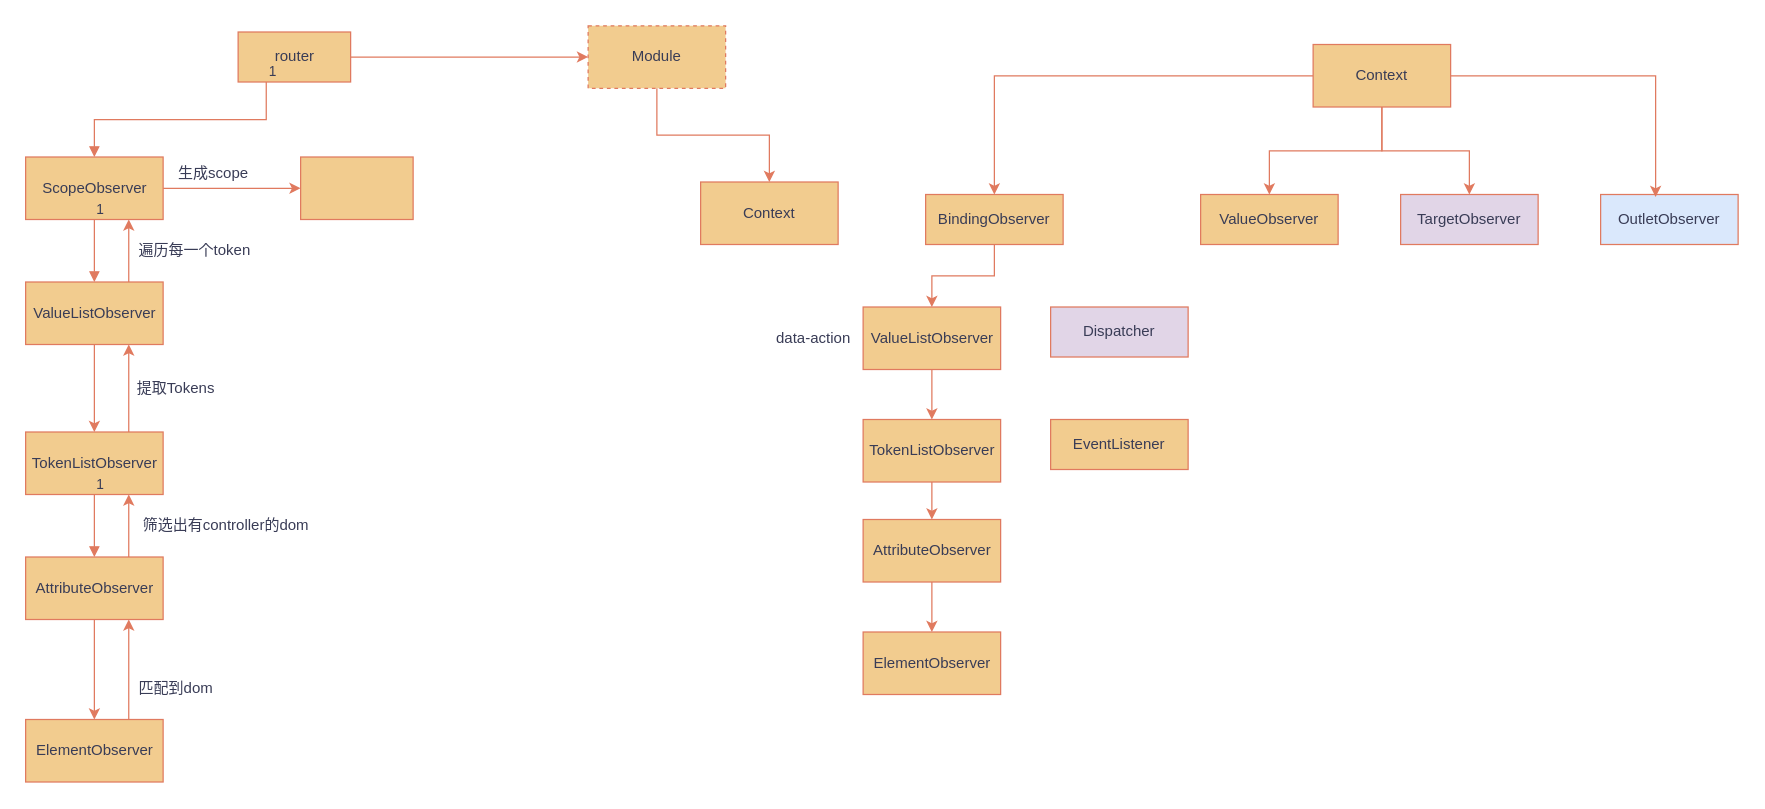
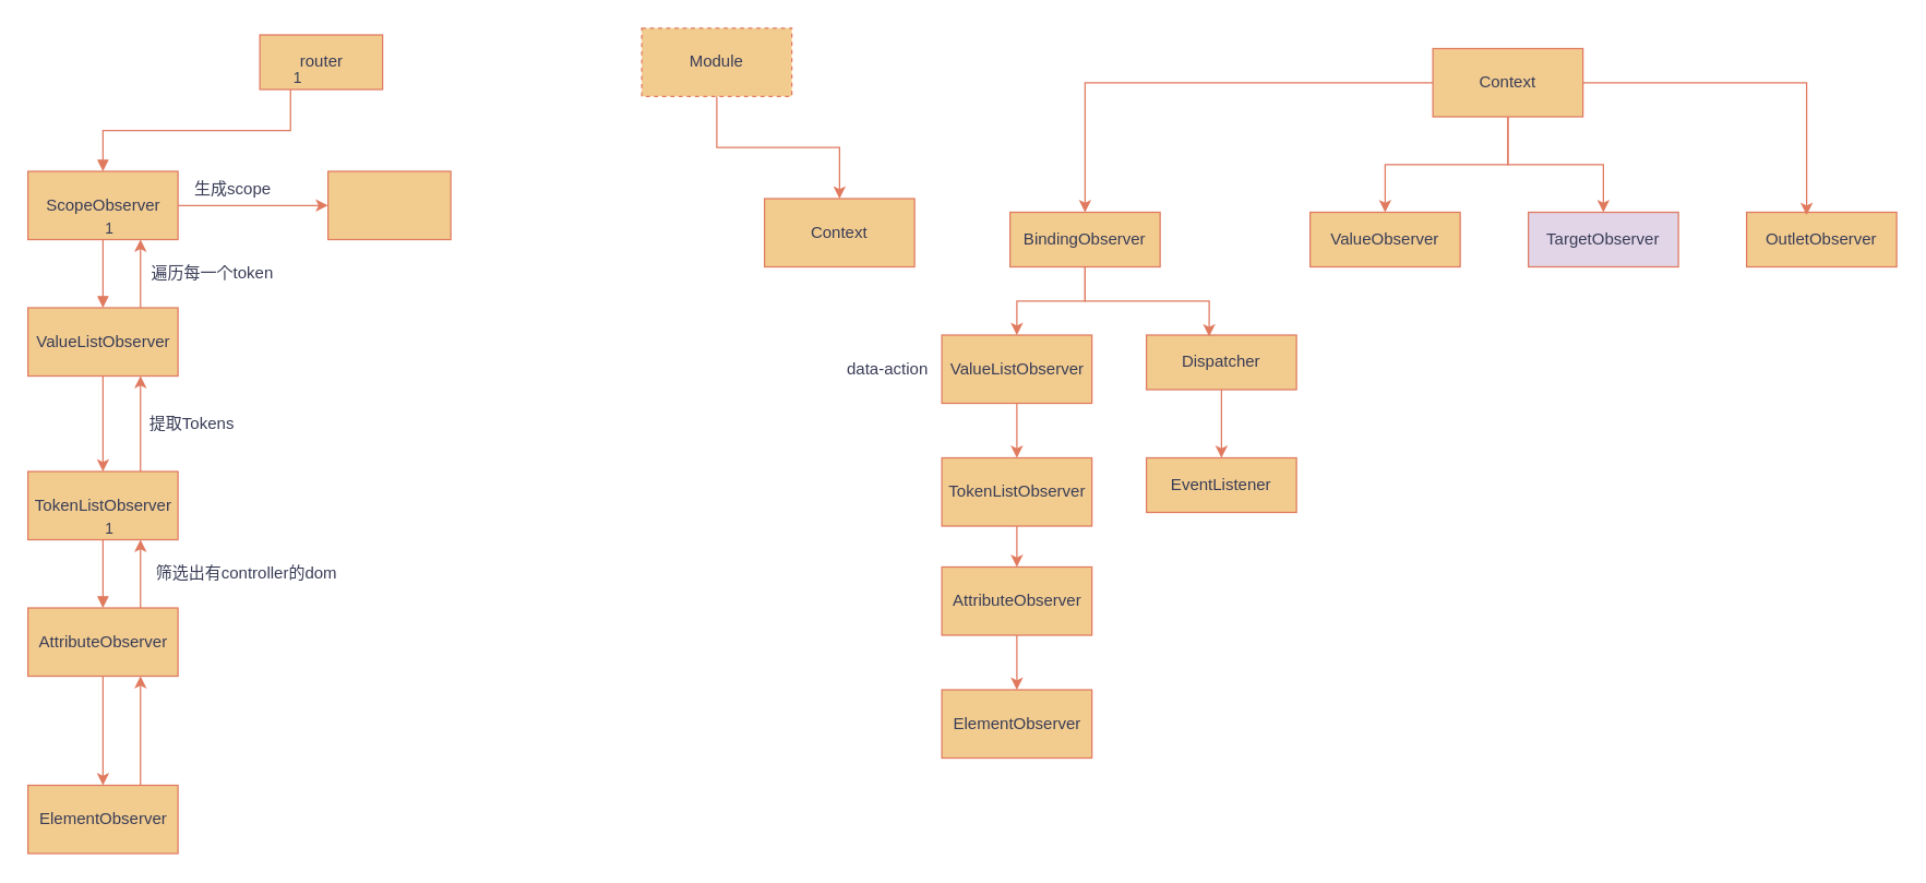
- <mxCell id="3" value="" style="edgeStyle=orthogonalEdgeStyle;orthogonalLoop=1;jettySize=auto;html=1;labelBackgroundColor=none;strokeColor=#E07A5F;fontColor=default;" parent="2" source="4" target="24" edge="1"><mxGeometry relative="1" as="geometry" /></mxCell>
- <mxCell id="33" value="OutletObserver" style="html=1;whiteSpace=wrap;labelBackgroundColor=none;fillColor=#dae8fc;strokeColor=#E07A5F;fontColor=#393C56;" parent="2" vertex="1"><mxGeometry x="1280" y="155" width="110" height="40" as="geometry" /></mxCell>
+ <mxCell id="33" value="OutletObserver" style="html=1;whiteSpace=wrap;labelBackgroundColor=none;fillColor=#F2CC8F;strokeColor=#E07A5F;fontColor=#393C56;" parent="2" vertex="1"><mxGeometry x="1280" y="155" width="110" height="40" as="geometry" /></mxCell>
+ <mxCell id="44" style="edgeStyle=orthogonalEdgeStyle;rounded=0;orthogonalLoop=1;jettySize=auto;html=1;entryX=0.418;entryY=0.025;entryDx=0;entryDy=0;entryPerimeter=0;strokeColor=#E07A5F;fontColor=#393C56;fillColor=#F2CC8F;" edge="1" parent="2" source="30" target="43"><mxGeometry relative="1" as="geometry" /></mxCell>
- <mxCell id="43" value="Dispatcher" style="html=1;whiteSpace=wrap;labelBackgroundColor=none;fillColor=#e1d5e7;strokeColor=#E07A5F;fontColor=#393C56;" vertex="1" parent="2"><mxGeometry x="840" y="245" width="110" height="40" as="geometry" /></mxCell>
+ <mxCell id="43" value="Dispatcher" style="html=1;whiteSpace=wrap;labelBackgroundColor=none;fillColor=#F2CC8F;strokeColor=#E07A5F;fontColor=#393C56;" vertex="1" parent="2"><mxGeometry x="840" y="245" width="110" height="40" as="geometry" /></mxCell>
+ <mxCell id="42" value="" style="edgeStyle=orthogonalEdgeStyle;rounded=0;orthogonalLoop=1;jettySize=auto;html=1;strokeColor=#E07A5F;fontColor=#393C56;fillColor=#F2CC8F;" edge="1" parent="2" source="43" target="45"><mxGeometry relative="1" as="geometry" /></mxCell>
- <mxCell id="46" value="匹配到dom" style="text;html=1;align=center;verticalAlign=middle;resizable=0;points=[];autosize=1;strokeColor=none;fillColor=none;fontColor=#393C56;" vertex="1" parent="2"><mxGeometry x="100" y="535" width="80" height="30" as="geometry" /></mxCell>
